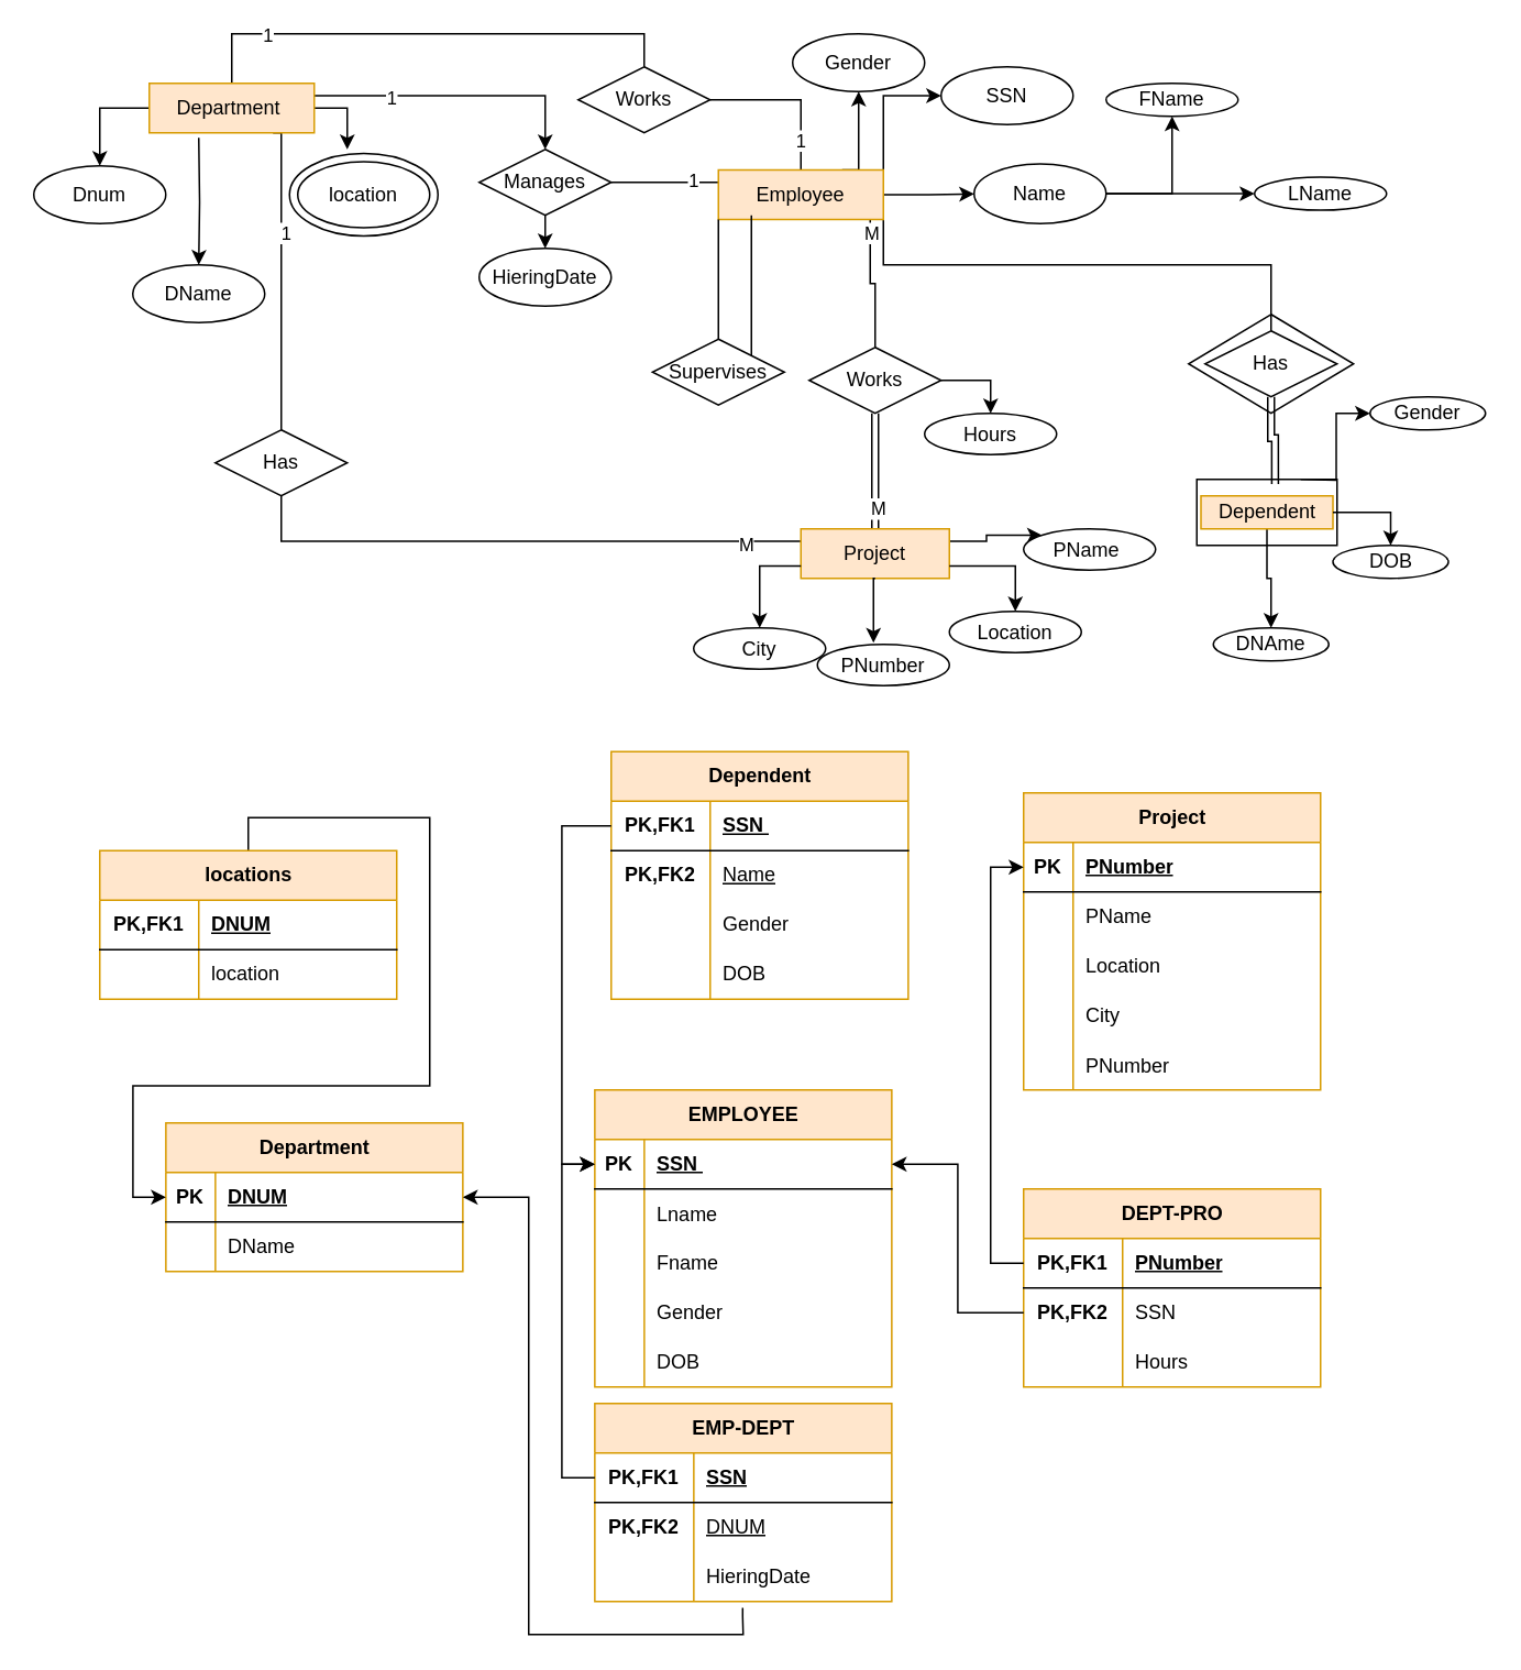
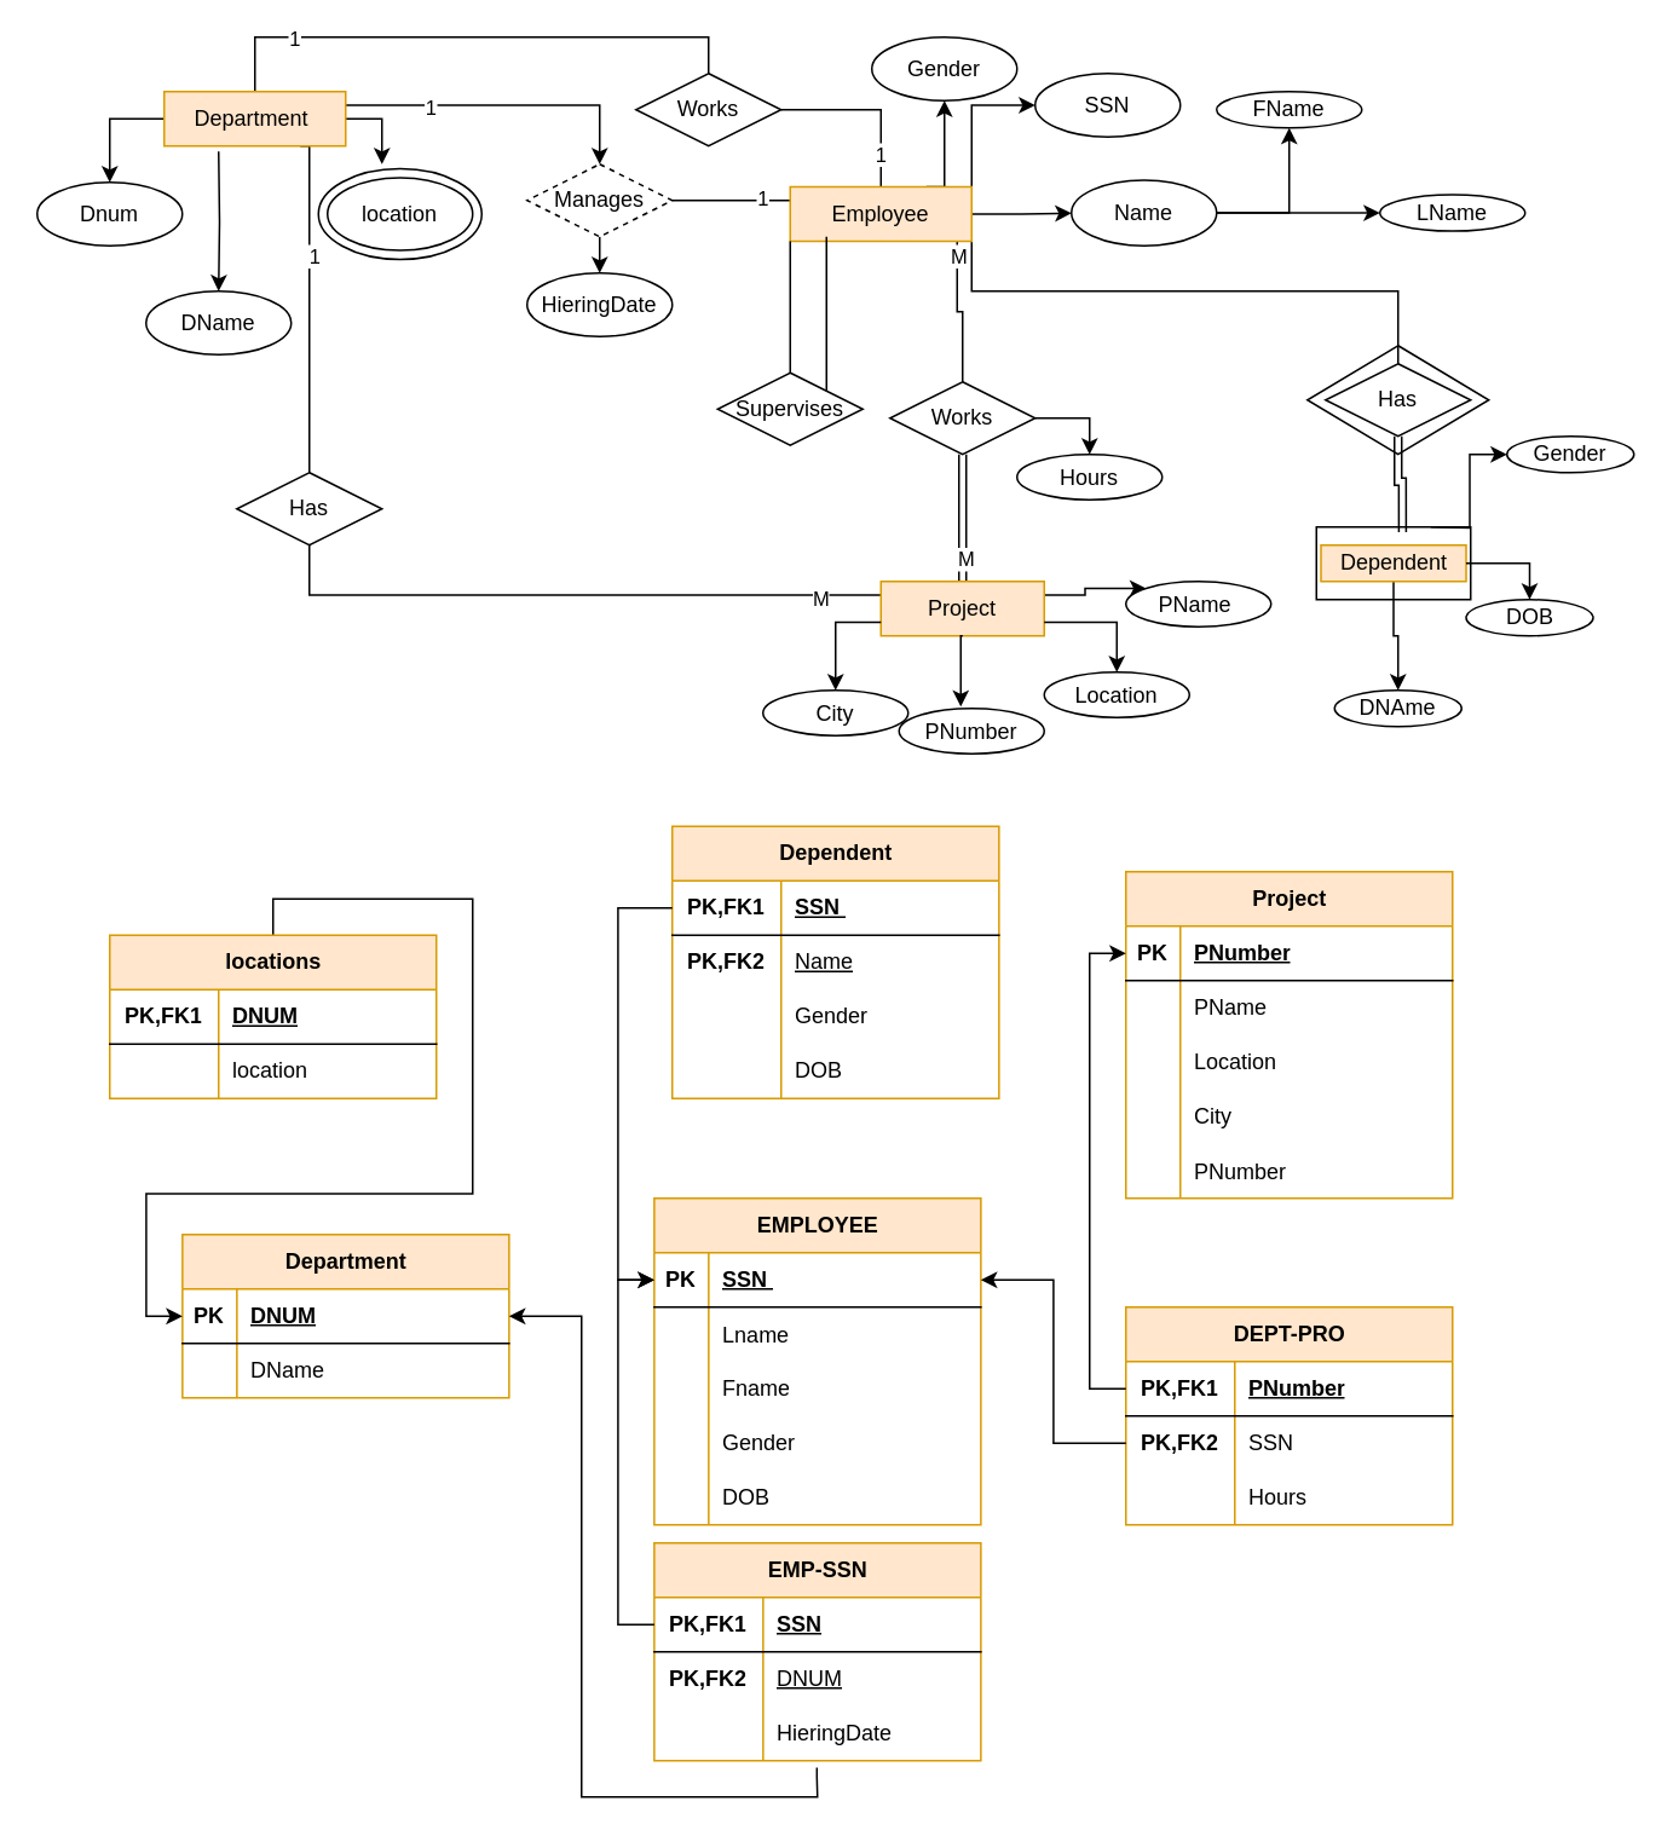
- <mxCell id="24" value="Manages" style="rhombus;whiteSpace=wrap;html=1;" vertex="1" parent="1"><mxGeometry x="290" y="90" width="80" height="40" as="geometry" /></mxCell>
+ <mxCell id="24" value="Manages" style="rhombus;whiteSpace=wrap;html=1;dashed=1;" vertex="1" parent="1"><mxGeometry x="290" y="90" width="80" height="40" as="geometry" /></mxCell>
- <mxCell id="132" value="EMP-DEPT" style="shape=table;startSize=30;container=1;collapsible=1;childLayout=tableLayout;fixedRows=1;rowLines=0;fontStyle=1;align=center;resizeLast=1;html=1;fillColor=#ffe6cc;strokeColor=#d79b00;" vertex="1" parent="1"><mxGeometry x="360.07" y="850" width="180" height="120" as="geometry" /></mxCell>
+ <mxCell id="132" value="EMP-SSN" style="shape=table;startSize=30;container=1;collapsible=1;childLayout=tableLayout;fixedRows=1;rowLines=0;fontStyle=1;align=center;resizeLast=1;html=1;fillColor=#ffe6cc;strokeColor=#d79b00;" vertex="1" parent="1"><mxGeometry x="360.07" y="850" width="180" height="120" as="geometry" /></mxCell>
